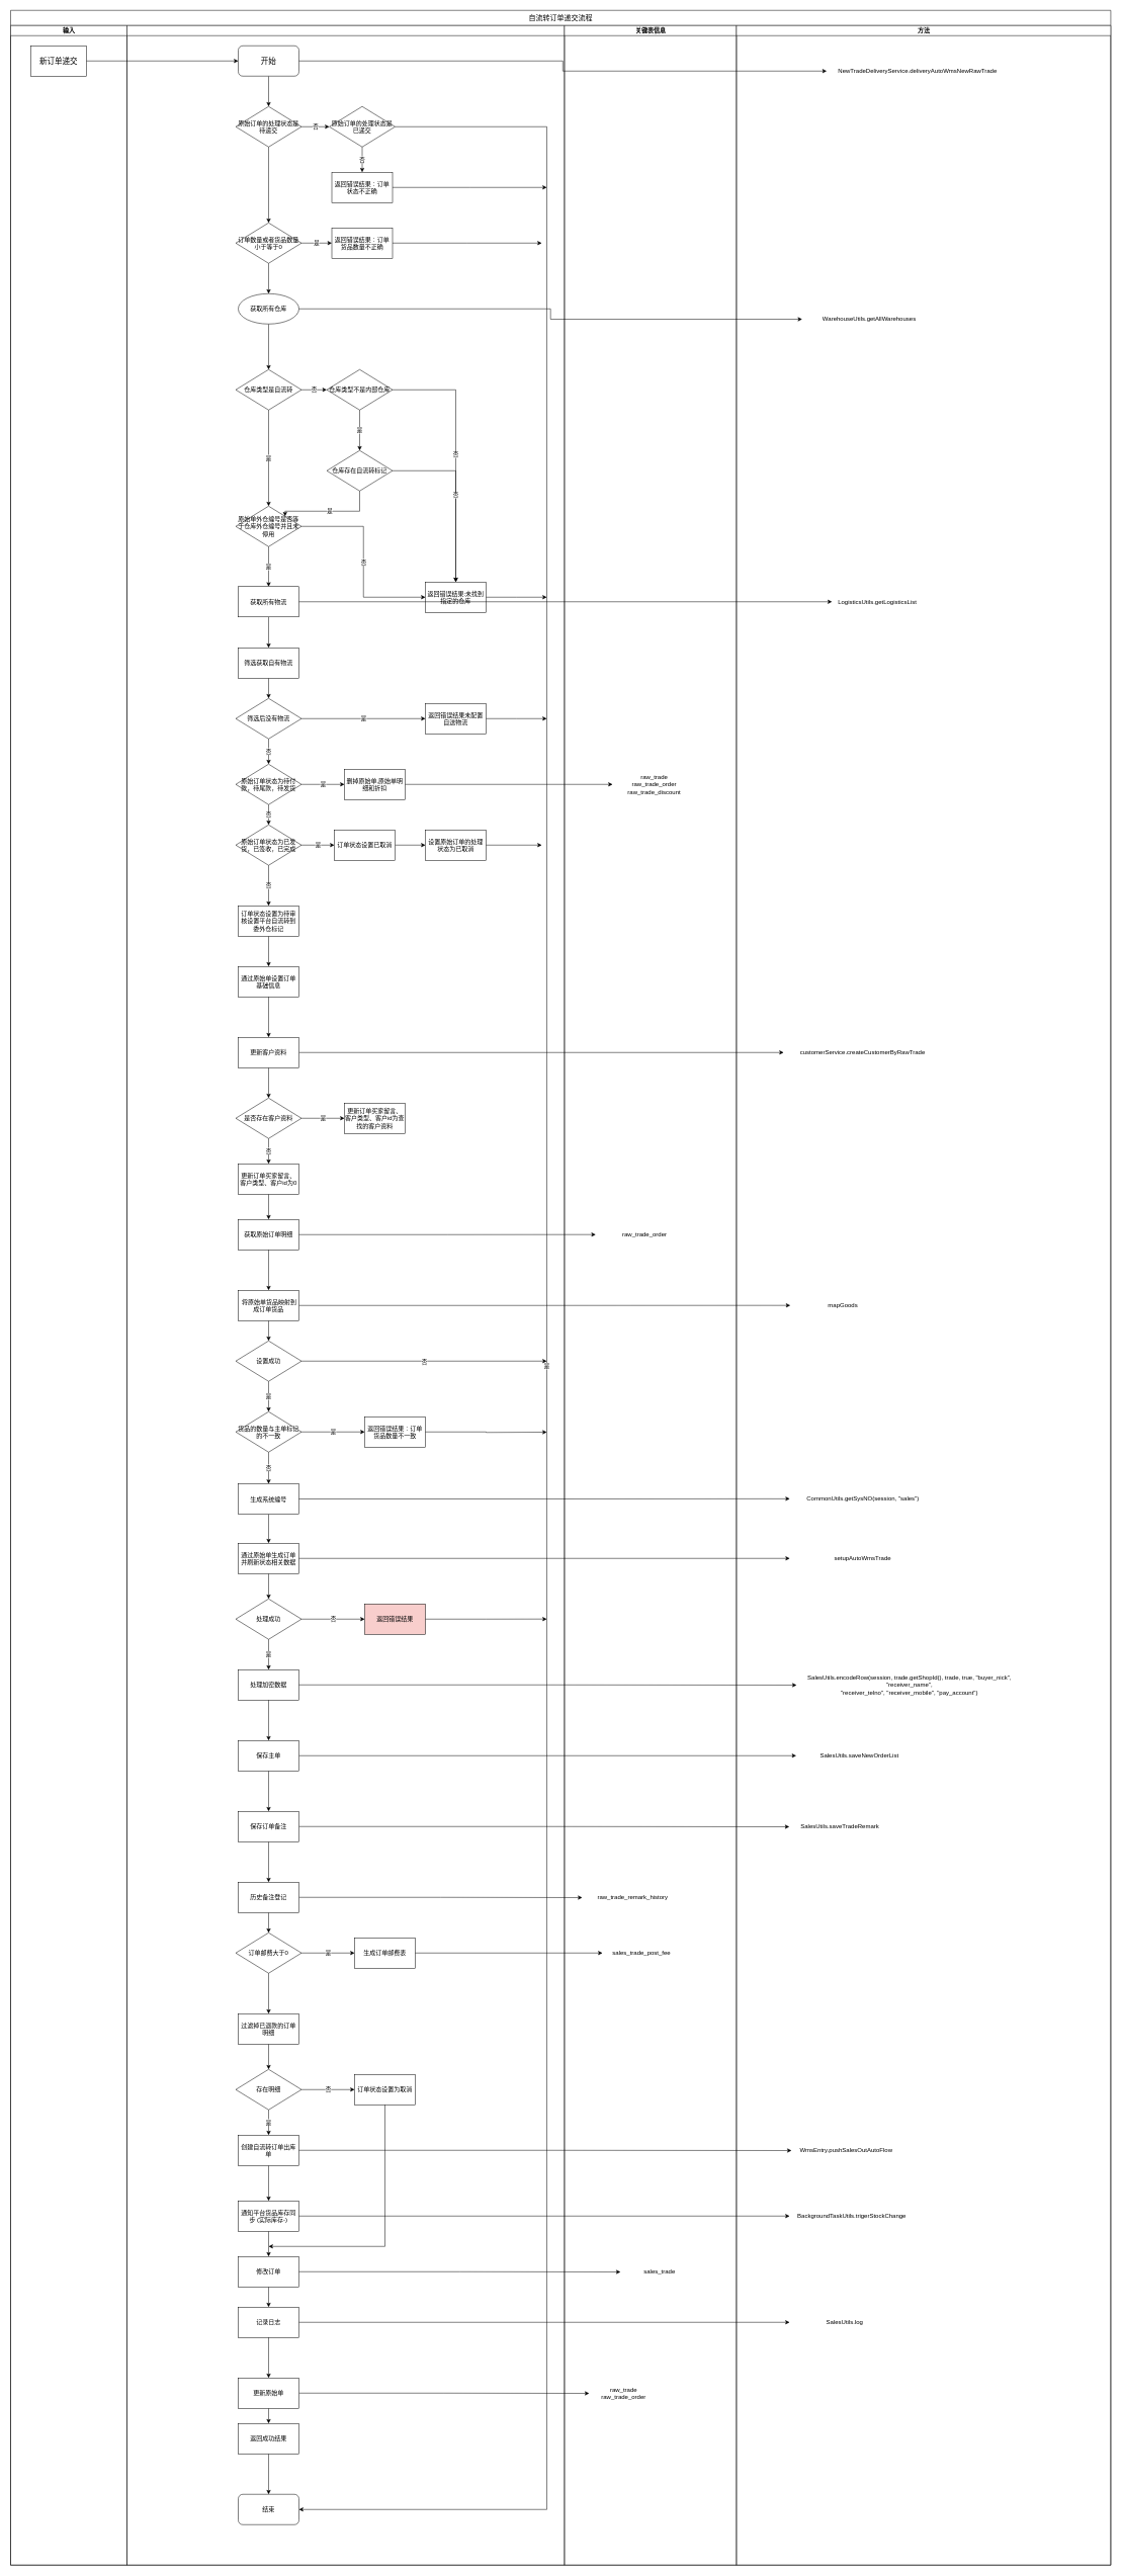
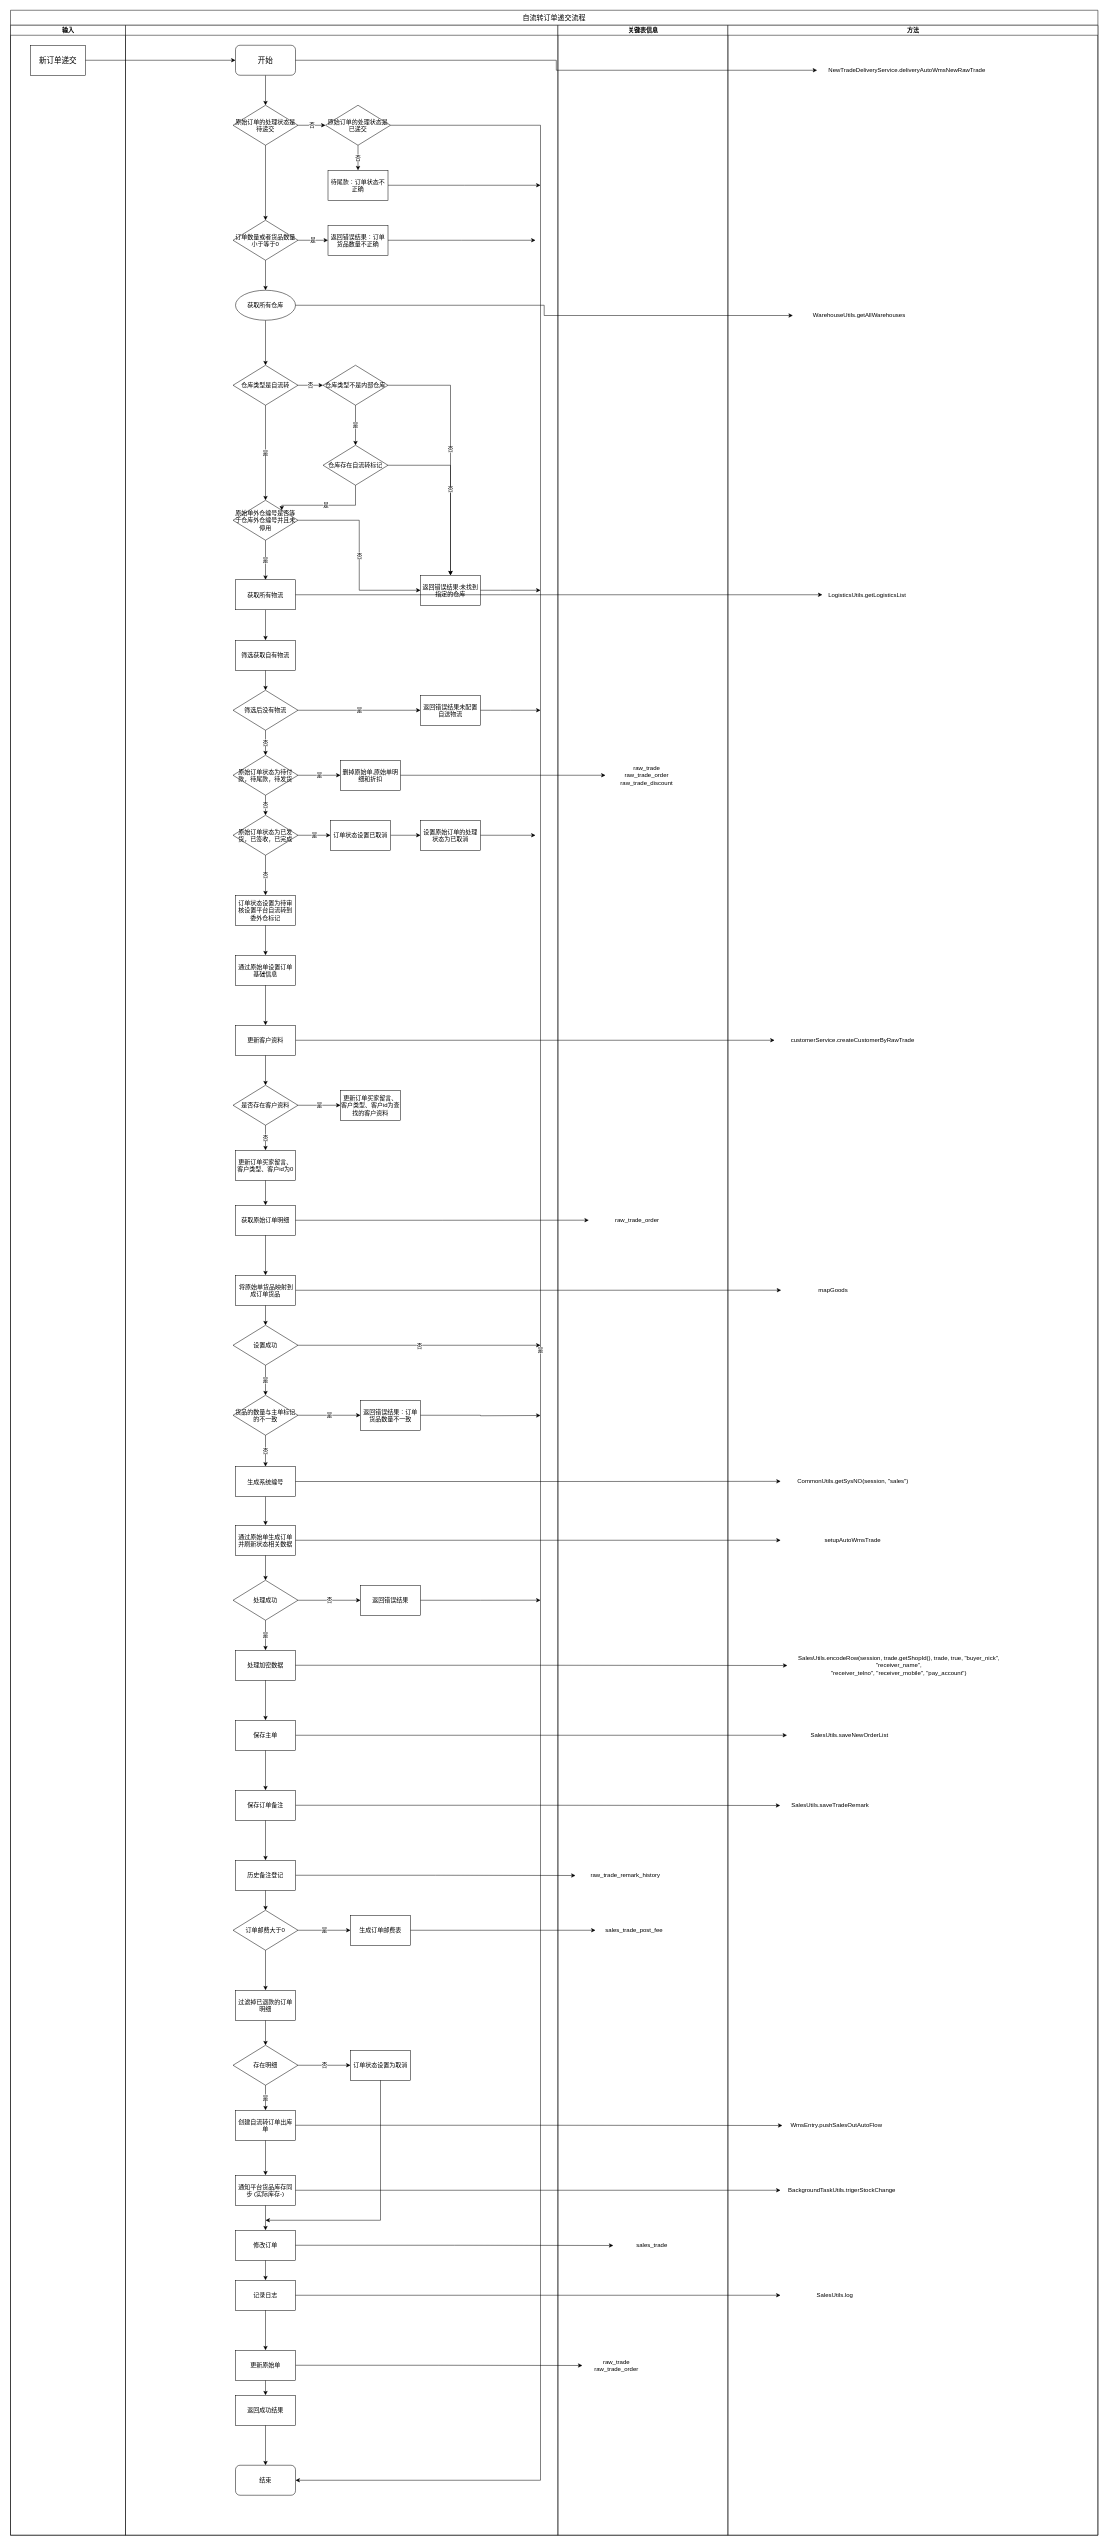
- <mxCell id="14" value="返回错误结果：订单状态不正确" style="rounded=0;whiteSpace=wrap;html=1;" vertex="1" parent="5"><mxGeometry x="405" y="290" width="120" height="60" as="geometry" /></mxCell>
+ <mxCell id="14" value="待尾款：订单状态不正确" style="rounded=0;whiteSpace=wrap;html=1;" vertex="1" parent="5"><mxGeometry x="405" y="290" width="120" height="60" as="geometry" /></mxCell>
- <mxCell id="74" value="&lt;span&gt;返回错误结果&lt;/span&gt;" style="rounded=0;whiteSpace=wrap;html=1;fillColor=#f8cecc;" vertex="1" parent="5"><mxGeometry x="470.002" y="3120.002" width="120" height="60" as="geometry" /></mxCell>
+ <mxCell id="74" value="&lt;span&gt;返回错误结果&lt;/span&gt;" style="rounded=0;whiteSpace=wrap;html=1;" vertex="1" parent="5"><mxGeometry x="470.002" y="3120.002" width="120" height="60" as="geometry" /></mxCell>
